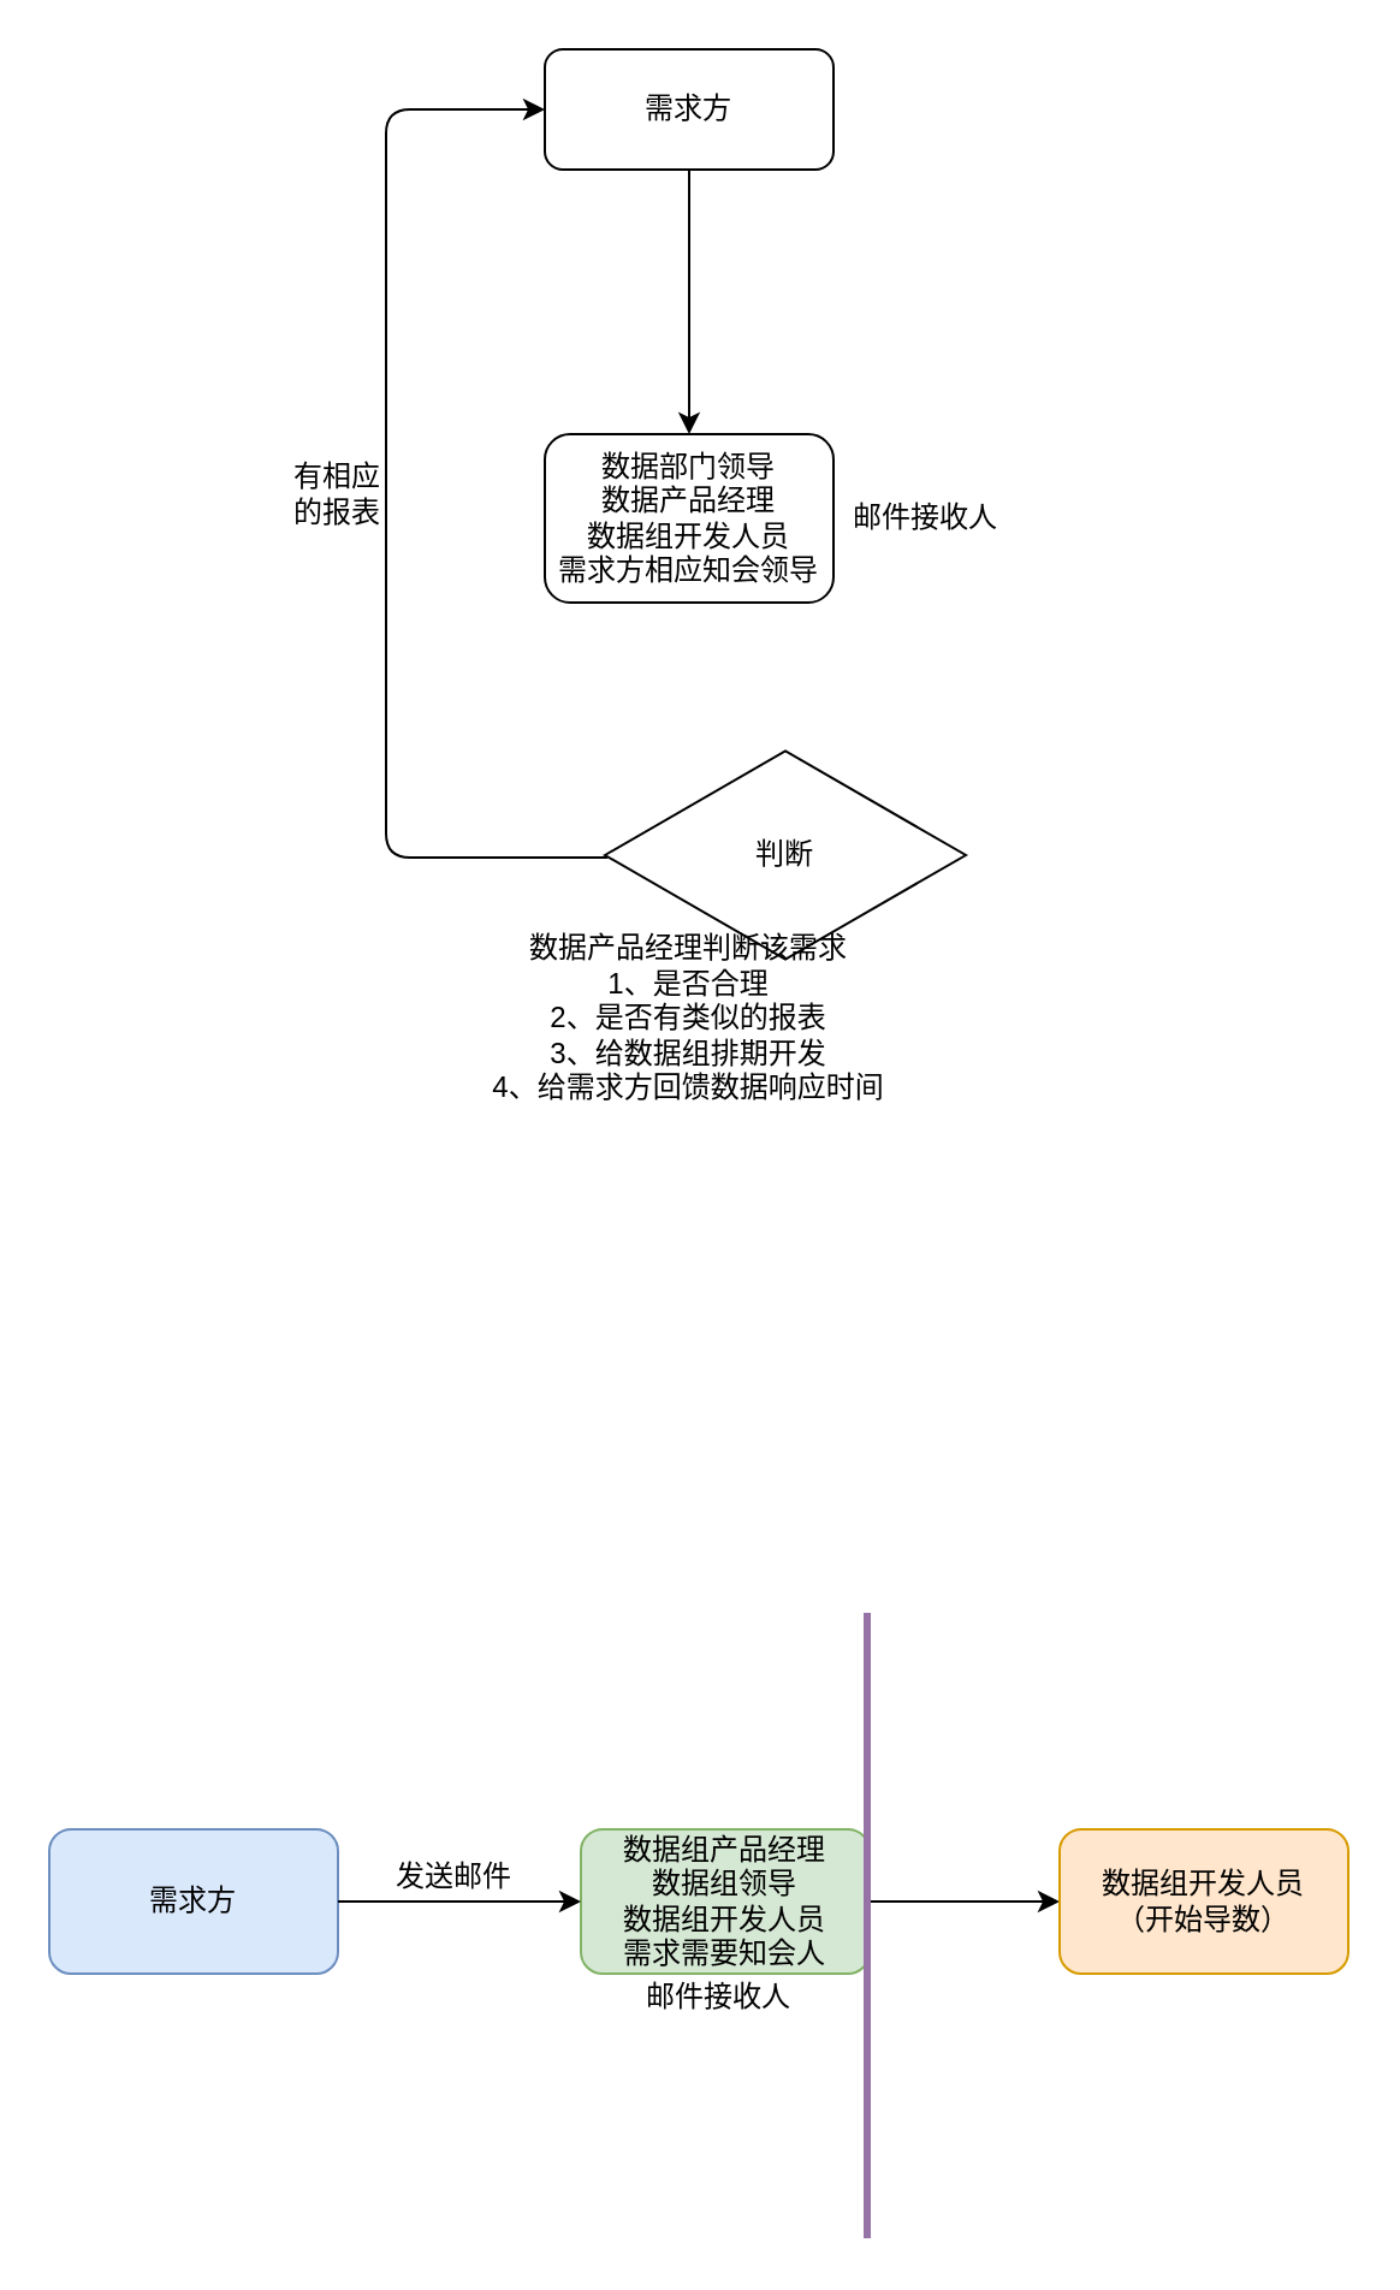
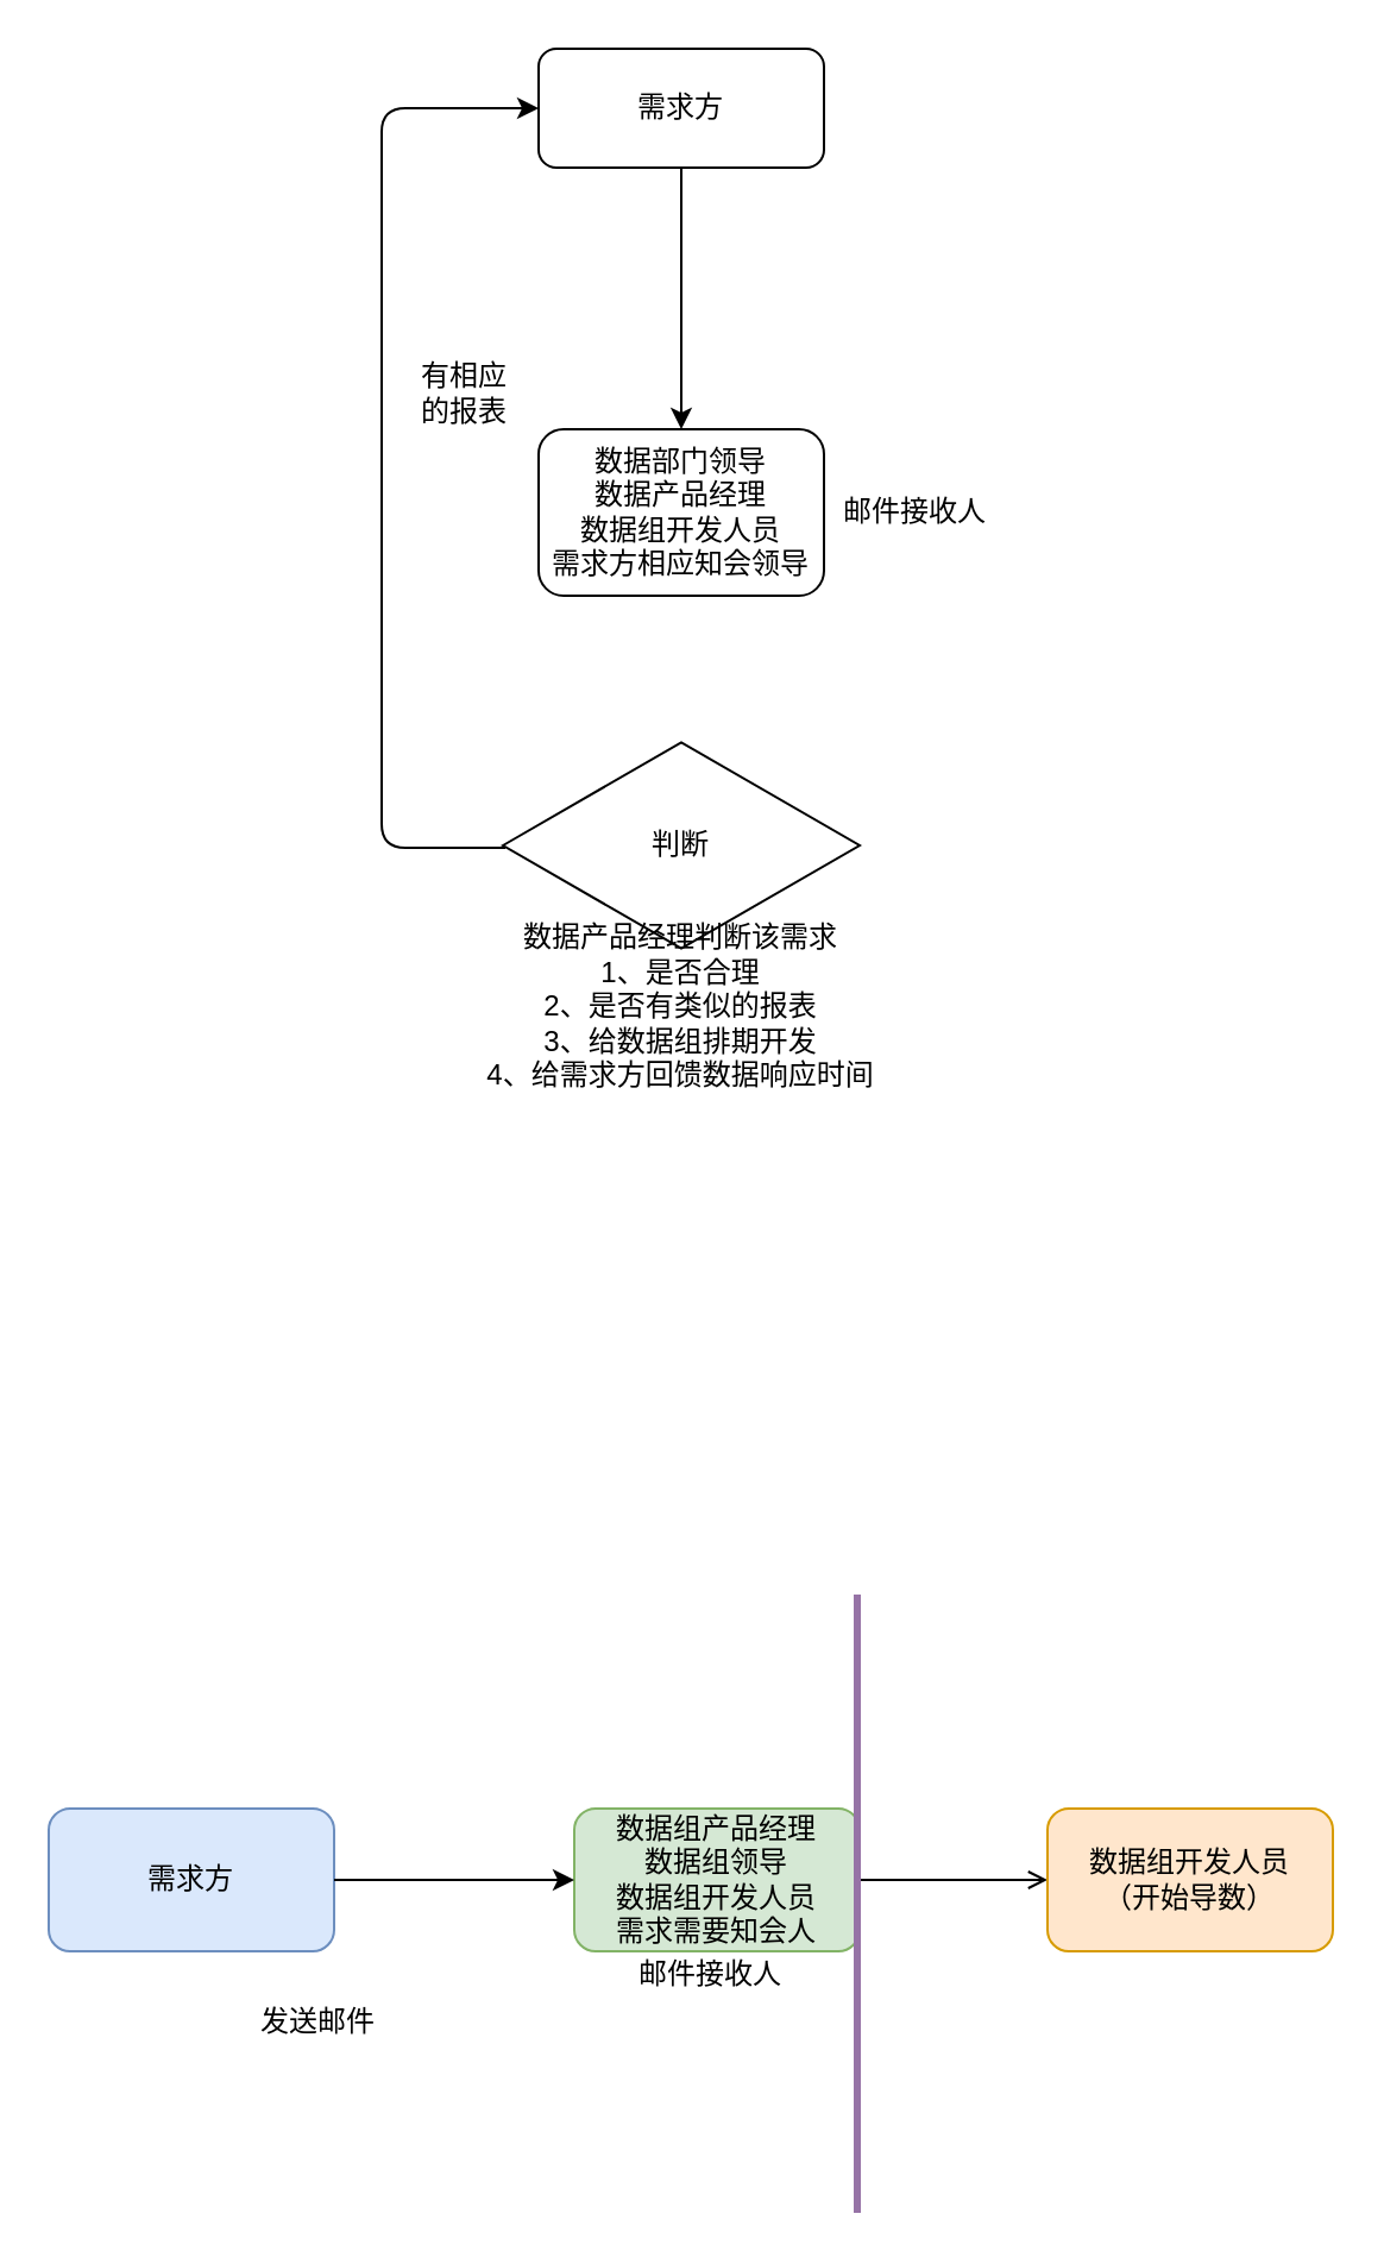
- <mxCell id="9" value="有相应的报表" style="text;html=1;strokeColor=none;fillColor=none;align=center;verticalAlign=middle;whiteSpace=wrap;rounded=0;" vertex="1" parent="1"><mxGeometry x="120" y="195" width="40" height="20" as="geometry" /></mxCell>
+ <mxCell id="9" value="有相应的报表" style="text;html=1;strokeColor=none;fillColor=none;align=center;verticalAlign=middle;whiteSpace=wrap;rounded=0;" vertex="1" parent="1"><mxGeometry x="175" y="155" width="40" height="20" as="geometry" /></mxCell>
- <mxCell id="6" value="判断" style="html=1;whiteSpace=wrap;aspect=fixed;shape=isoRectangle;" vertex="1" parent="1"><mxGeometry x="251" y="310" width="150" height="90" as="geometry" /></mxCell>
+ <mxCell id="6" value="判断" style="html=1;whiteSpace=wrap;aspect=fixed;shape=isoRectangle;" vertex="1" parent="1"><mxGeometry x="211" y="310" width="150" height="90" as="geometry" /></mxCell>
- <mxCell id="15" value="发送邮件" style="text;html=1;strokeColor=none;fillColor=none;align=center;verticalAlign=middle;whiteSpace=wrap;rounded=0;" vertex="1" parent="1"><mxGeometry x="154" y="770" width="69" height="20" as="geometry" /></mxCell>
+ <mxCell id="15" value="发送邮件" style="text;html=1;strokeColor=none;fillColor=none;align=center;verticalAlign=middle;whiteSpace=wrap;rounded=0;" vertex="1" parent="1"><mxGeometry x="99" y="840" width="69" height="20" as="geometry" /></mxCell>
- <mxCell id="11" style="edgeStyle=orthogonalEdgeStyle;rounded=0;orthogonalLoop=1;jettySize=auto;html=1;exitX=1;exitY=0.5;exitDx=0;exitDy=0;" edge="1" parent="1" source="12" target="16"><mxGeometry relative="1" as="geometry" /></mxCell>
+ <mxCell id="11" style="edgeStyle=orthogonalEdgeStyle;rounded=0;orthogonalLoop=1;jettySize=auto;html=1;exitX=1;exitY=0.5;exitDx=0;exitDy=0;endArrow=open;" edge="1" parent="1" source="12" target="16"><mxGeometry relative="1" as="geometry" /></mxCell>
